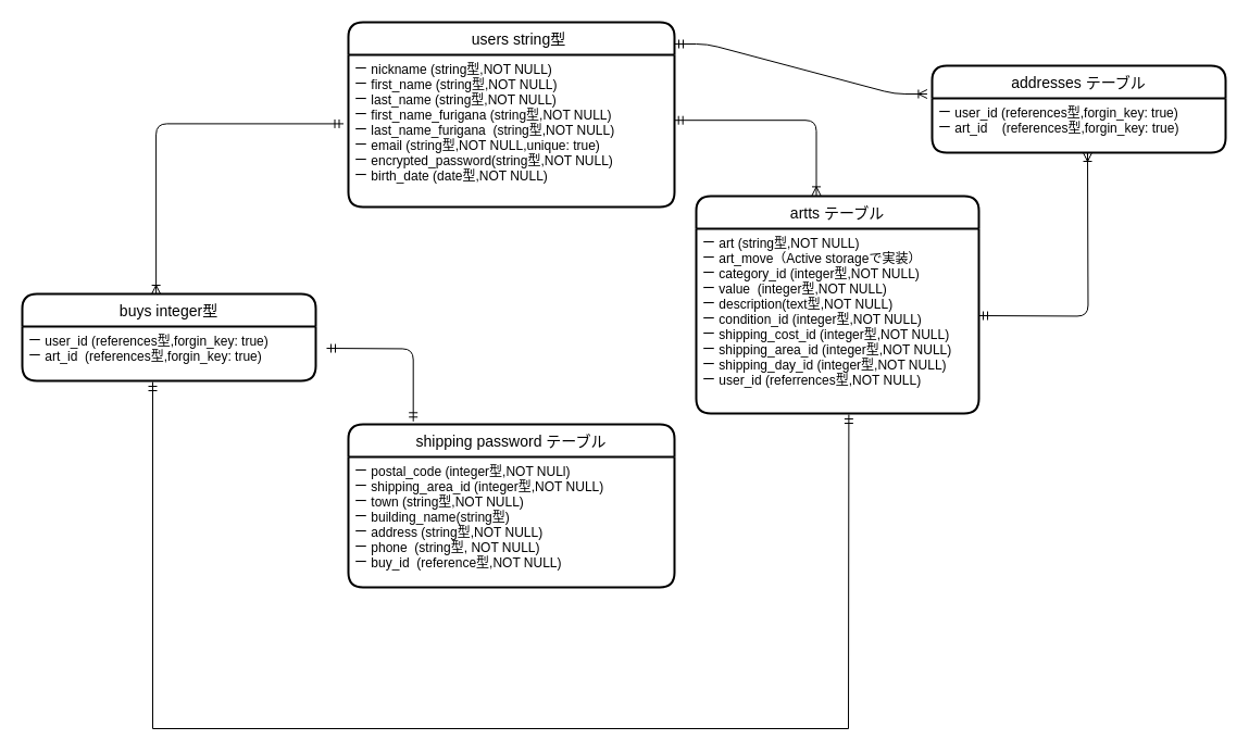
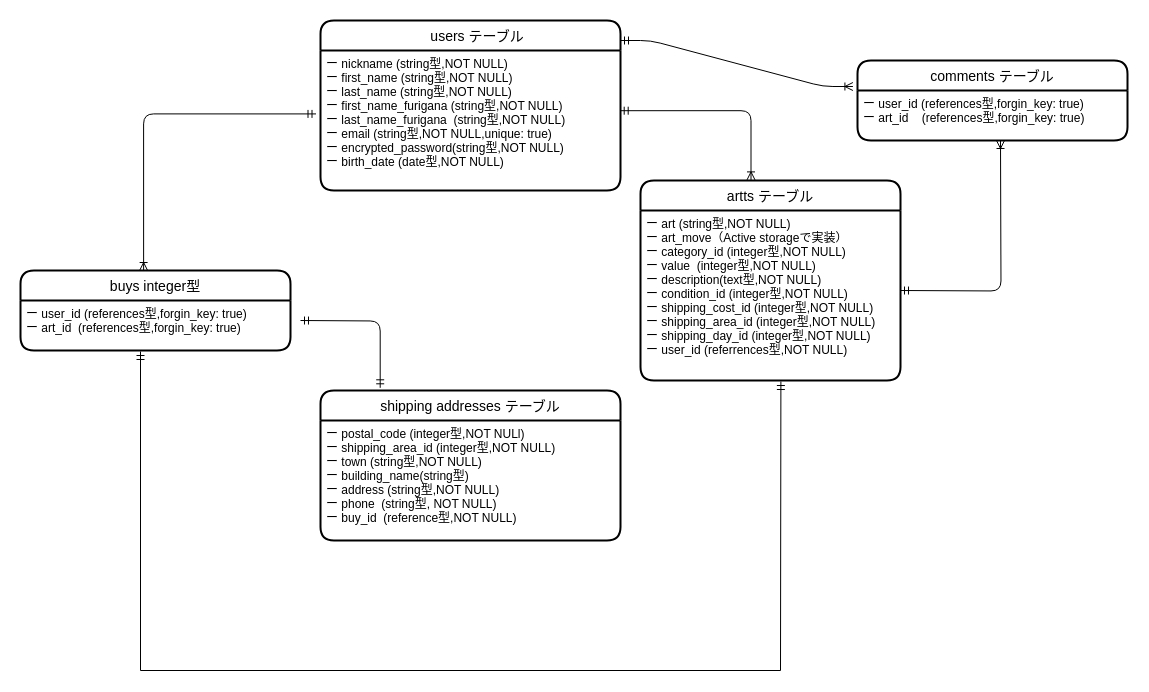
- <mxCell id="2" value="　users string型" style="swimlane;childLayout=stackLayout;horizontal=1;startSize=30;horizontalStack=0;rounded=1;fontSize=14;fontStyle=0;strokeWidth=2;resizeParent=0;resizeLast=1;shadow=0;dashed=0;align=center;" vertex="1" parent="1"><mxGeometry x="320" y="20" width="300" height="170" as="geometry" /></mxCell>
+ <mxCell id="2" value="　users テーブル" style="swimlane;childLayout=stackLayout;horizontal=1;startSize=30;horizontalStack=0;rounded=1;fontSize=14;fontStyle=0;strokeWidth=2;resizeParent=0;resizeLast=1;shadow=0;dashed=0;align=center;" vertex="1" parent="1"><mxGeometry x="320" y="20" width="300" height="170" as="geometry" /></mxCell>
- <mxCell id="18" value="addresses テーブル" style="swimlane;childLayout=stackLayout;horizontal=1;startSize=30;horizontalStack=0;rounded=1;fontSize=14;fontStyle=0;strokeWidth=2;resizeParent=0;resizeLast=1;shadow=0;dashed=0;align=center;" vertex="1" parent="1"><mxGeometry x="857" y="60" width="270" height="80" as="geometry" /></mxCell>
+ <mxCell id="18" value="comments テーブル" style="swimlane;childLayout=stackLayout;horizontal=1;startSize=30;horizontalStack=0;rounded=1;fontSize=14;fontStyle=0;strokeWidth=2;resizeParent=0;resizeLast=1;shadow=0;dashed=0;align=center;" vertex="1" parent="1"><mxGeometry x="857" y="60" width="270" height="80" as="geometry" /></mxCell>
- <mxCell id="9" value="shipping password テーブル" style="swimlane;childLayout=stackLayout;horizontal=1;startSize=30;horizontalStack=0;rounded=1;fontSize=14;fontStyle=0;strokeWidth=2;resizeParent=0;resizeLast=1;shadow=0;dashed=0;align=center;" vertex="1" parent="1"><mxGeometry x="320" y="390" width="300" height="150" as="geometry" /></mxCell>
+ <mxCell id="9" value="shipping addresses テーブル" style="swimlane;childLayout=stackLayout;horizontal=1;startSize=30;horizontalStack=0;rounded=1;fontSize=14;fontStyle=0;strokeWidth=2;resizeParent=0;resizeLast=1;shadow=0;dashed=0;align=center;" vertex="1" parent="1"><mxGeometry x="320" y="390" width="300" height="150" as="geometry" /></mxCell>
